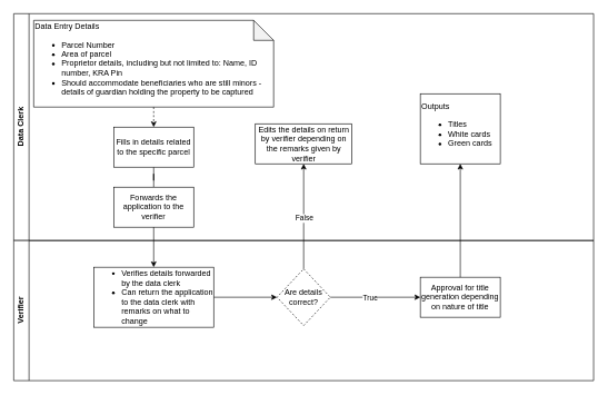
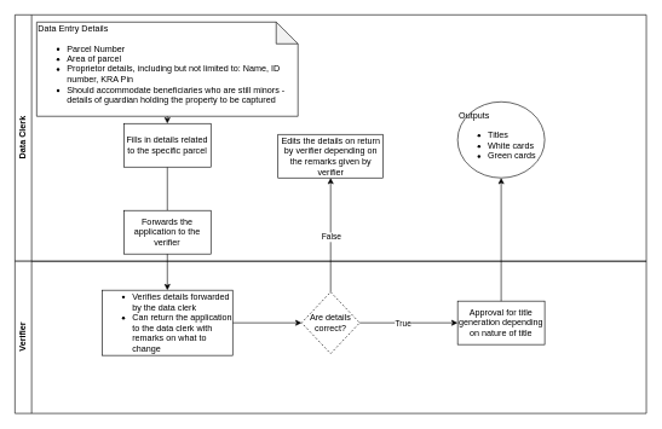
- <mxCell id="9" value="Outputs&lt;div&gt;&lt;ul&gt;&lt;li&gt;Titles&lt;/li&gt;&lt;li&gt;White cards&lt;/li&gt;&lt;li style=&quot;&quot;&gt;Green cards&lt;/li&gt;&lt;/ul&gt;&lt;/div&gt;" style="whiteSpace=wrap;html=1;align=left;" vertex="1" parent="2"><mxGeometry x="610" y="120" width="120" height="105" as="geometry" /></mxCell>
+ <mxCell id="9" value="Outputs&lt;div&gt;&lt;ul&gt;&lt;li&gt;Titles&lt;/li&gt;&lt;li&gt;White cards&lt;/li&gt;&lt;li style=&quot;&quot;&gt;Green cards&lt;/li&gt;&lt;/ul&gt;&lt;/div&gt;" style="ellipse;whiteSpace=wrap;html=1;align=left;" vertex="1" parent="2"><mxGeometry x="610" y="120" width="120" height="105" as="geometry" /></mxCell>
- <mxCell id="4" value="Fills in details related to the specific parcel" style="whiteSpace=wrap;html=1;" vertex="1" parent="2"><mxGeometry x="150" y="170" width="120" height="60" as="geometry" /></mxCell>
+ <mxCell id="4" value="Fills in details related to the specific parcel" style="whiteSpace=wrap;html=1;" vertex="1" parent="2"><mxGeometry x="150" y="150" width="120" height="60" as="geometry" /></mxCell>
- <mxCell id="7" value="Forwards the application to the verifier" style="whiteSpace=wrap;html=1;" vertex="1" parent="2"><mxGeometry x="150" y="260" width="120" height="60" as="geometry" /></mxCell>
+ <mxCell id="7" value="Forwards the application to the verifier" style="whiteSpace=wrap;html=1;" vertex="1" parent="2"><mxGeometry x="150" y="270" width="120" height="60" as="geometry" /></mxCell>
